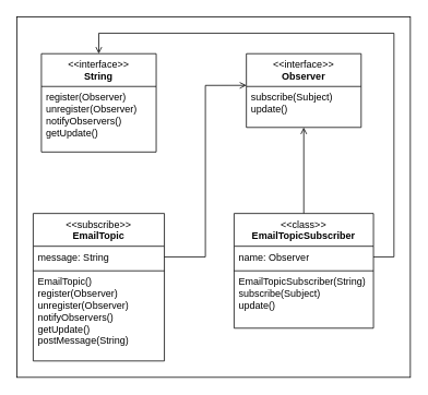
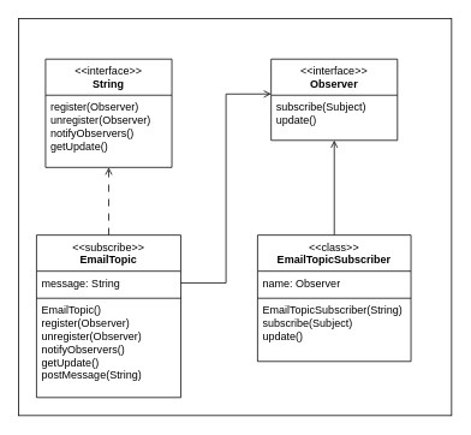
- <mxCell id="17" style="edgeStyle=orthogonalEdgeStyle;rounded=0;orthogonalLoop=1;jettySize=auto;html=1;exitX=1;exitY=0.5;exitDx=0;exitDy=0;entryX=0.5;entryY=0;entryDx=0;entryDy=0;endArrow=open;endFill=0;" edge="1" parent="1" source="14" target="5"><mxGeometry relative="1" as="geometry"><Array as="points"><mxPoint x="480" y="313" /><mxPoint x="480" y="40" /><mxPoint x="120" y="40" /></Array></mxGeometry></mxCell>
+ <mxCell id="7" value="" style="edgeStyle=orthogonalEdgeStyle;rounded=0;orthogonalLoop=1;jettySize=auto;html=1;entryX=0.5;entryY=1;entryDx=0;entryDy=0;endArrow=open;endFill=0;dashed=1;dashPattern=8 8;" edge="1" parent="1" source="8" target="5"><mxGeometry relative="1" as="geometry"><mxPoint x="120" y="190" as="targetPoint" /><Array as="points" /></mxGeometry></mxCell>
